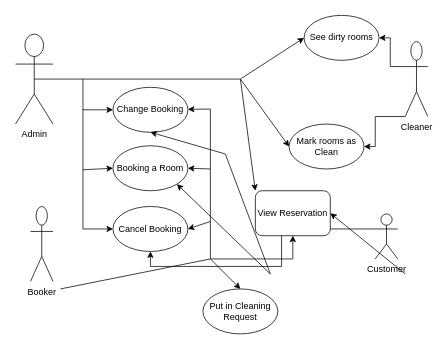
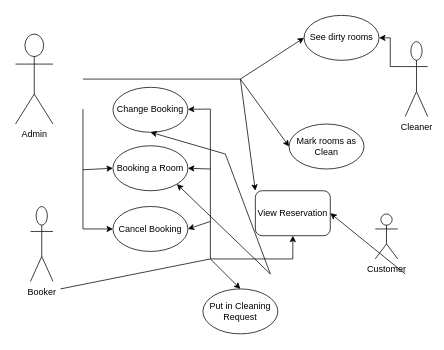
- <mxCell id="2" style="edgeStyle=orthogonalEdgeStyle;rounded=0;orthogonalLoop=1;jettySize=auto;html=1;exitX=0.5;exitY=0.5;exitDx=0;exitDy=0;exitPerimeter=0;entryX=0;entryY=0.5;entryDx=0;entryDy=0;" edge="1" parent="1" source="3" target="15"><mxGeometry relative="1" as="geometry" /></mxCell>
- <mxCell id="8" style="edgeStyle=orthogonalEdgeStyle;rounded=0;orthogonalLoop=1;jettySize=auto;html=1;exitX=0;exitY=1;exitDx=0;exitDy=0;exitPerimeter=0;entryX=1;entryY=0.5;entryDx=0;entryDy=0;" edge="1" parent="1" source="9" target="12"><mxGeometry relative="1" as="geometry"><Array as="points"><mxPoint x="500" y="155" /><mxPoint x="500" y="195" /></Array></mxGeometry></mxCell>
- <mxCell id="4" style="edgeStyle=orthogonalEdgeStyle;rounded=0;orthogonalLoop=1;jettySize=auto;html=1;exitX=0;exitY=0.333;exitDx=0;exitDy=0;exitPerimeter=0;entryX=0.5;entryY=1;entryDx=0;entryDy=0;" edge="1" parent="1" source="5" target="11"><mxGeometry relative="1" as="geometry" /></mxCell>
